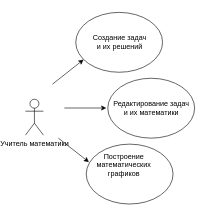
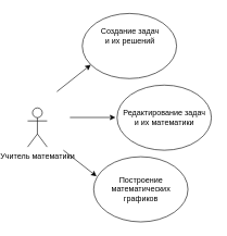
- <mxCell id="7" value="Создание задач &lt;br&gt;и их решений" style="text;html=1;align=center;verticalAlign=middle;resizable=0;points=[];autosize=1;strokeColor=none;fillColor=none;" vertex="1" parent="1"><mxGeometry x="121.5" y="50" width="110" height="40" as="geometry" /></mxCell>
+ <mxCell id="7" value="Создание задач &lt;br&gt;и их решений" style="text;html=1;align=center;verticalAlign=middle;resizable=0;points=[];autosize=1;strokeColor=none;fillColor=none;" vertex="1" parent="1"><mxGeometry x="121.5" y="35" width="110" height="40" as="geometry" /></mxCell>
- <mxCell id="9" value="Построение &lt;br&gt;математических &lt;br&gt;графиков" style="text;html=1;align=center;verticalAlign=middle;resizable=0;points=[];autosize=1;strokeColor=none;fillColor=none;" vertex="1" parent="1"><mxGeometry x="129" y="245" width="110" height="60" as="geometry" /></mxCell>
+ <mxCell id="9" value="Построение &lt;br&gt;математических &lt;br&gt;графиков" style="text;html=1;align=center;verticalAlign=middle;resizable=0;points=[];autosize=1;strokeColor=none;fillColor=none;" vertex="1" parent="1"><mxGeometry x="139" y="260" width="110" height="60" as="geometry" /></mxCell>
